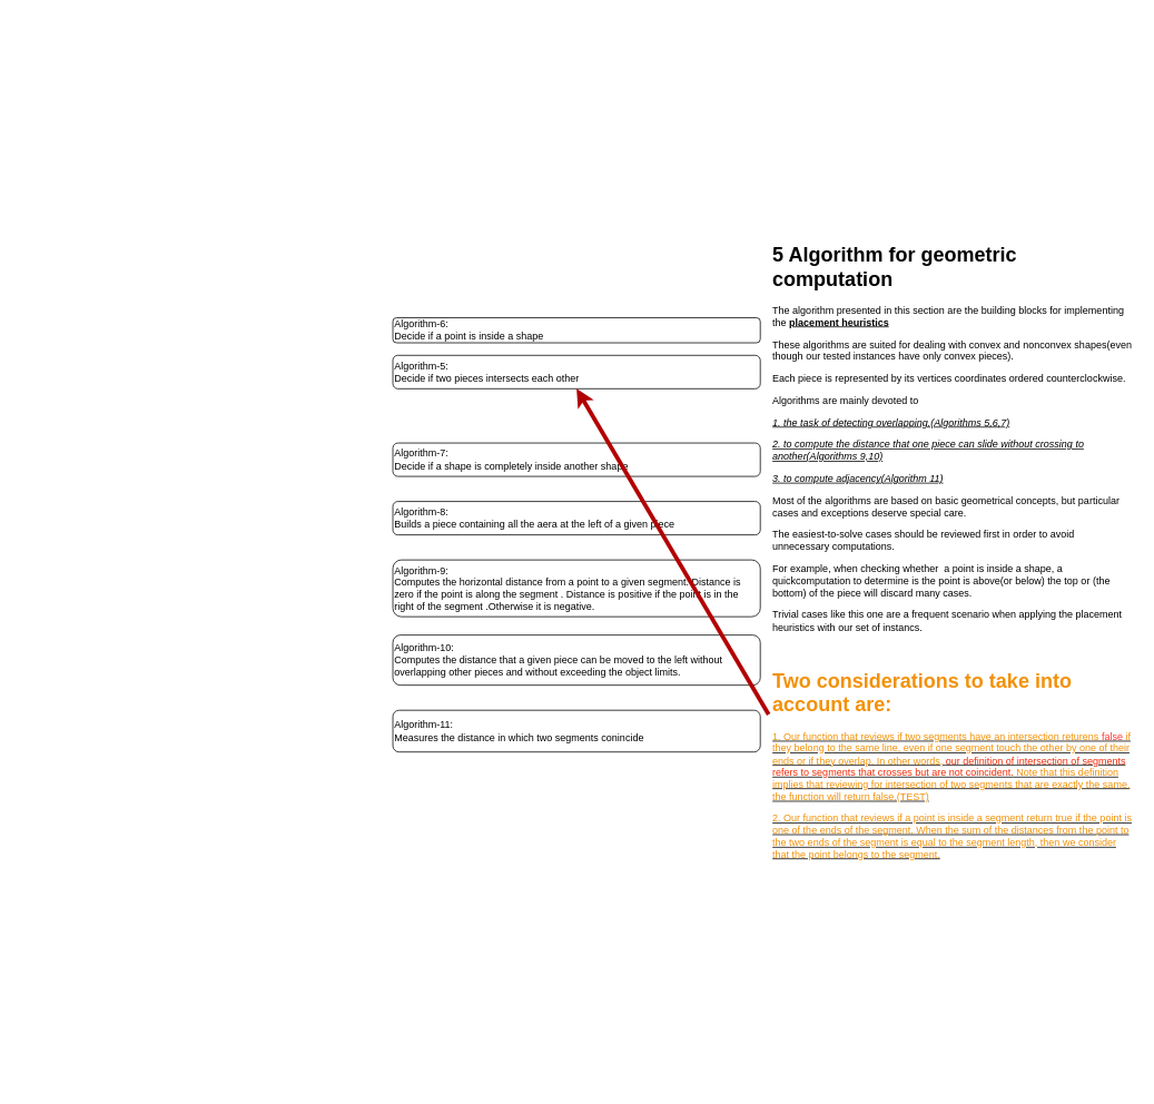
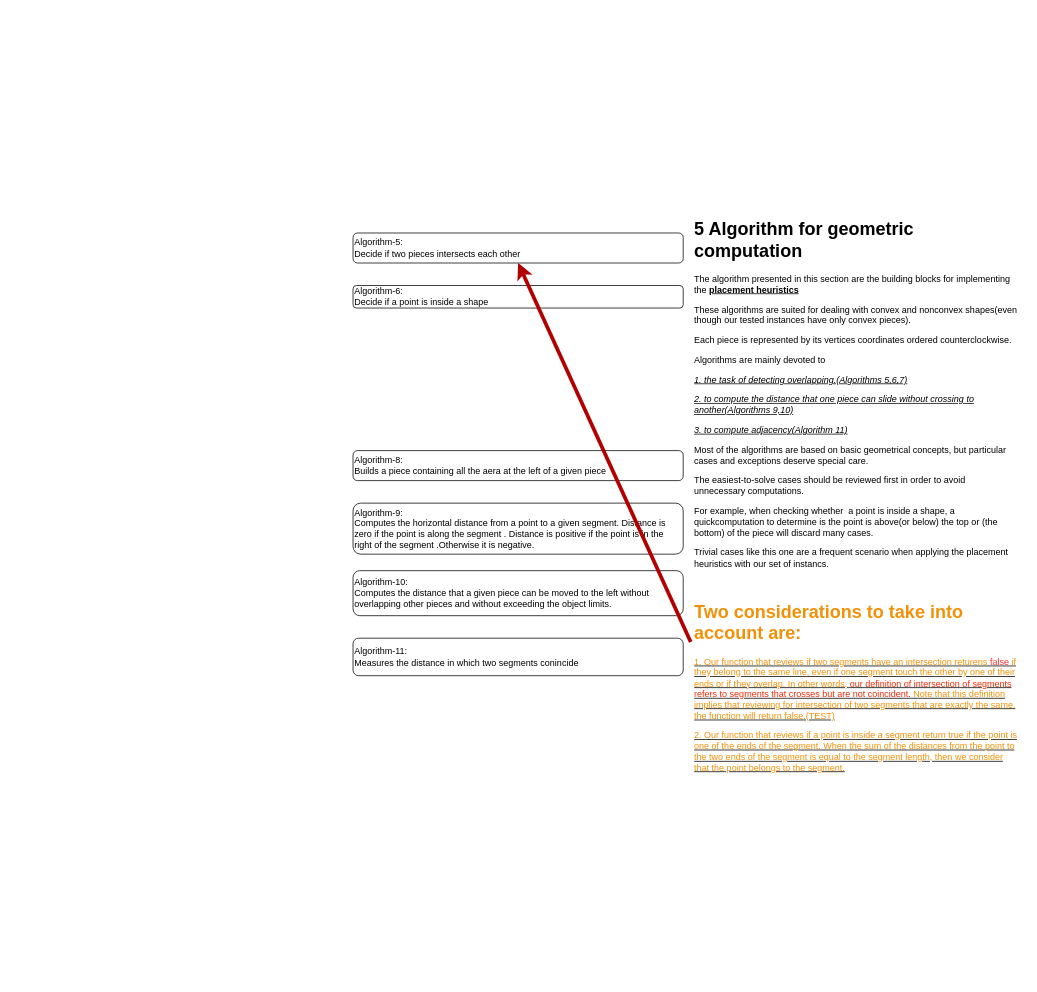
- <mxCell id="2" value="Algorithm-5:&lt;br&gt;Decide if two pieces intersects each other" style="rounded=1;whiteSpace=wrap;html=1;align=left;" vertex="1" parent="1"><mxGeometry x="470" y="425" width="440" height="40" as="geometry" /></mxCell>
+ <mxCell id="2" value="Algorithm-5:&lt;br&gt;Decide if two pieces intersects each other" style="rounded=1;whiteSpace=wrap;html=1;align=left;" vertex="1" parent="1"><mxGeometry y="310" width="440" height="40" as="geometry" x="470" /></mxCell>
- <mxCell id="4" value="Algorithm-7: &lt;br&gt;Decide if a shape is completely inside another shape" style="rounded=1;whiteSpace=wrap;html=1;align=left;" vertex="1" parent="1"><mxGeometry y="530" width="440" height="40" as="geometry" x="470" /></mxCell>
